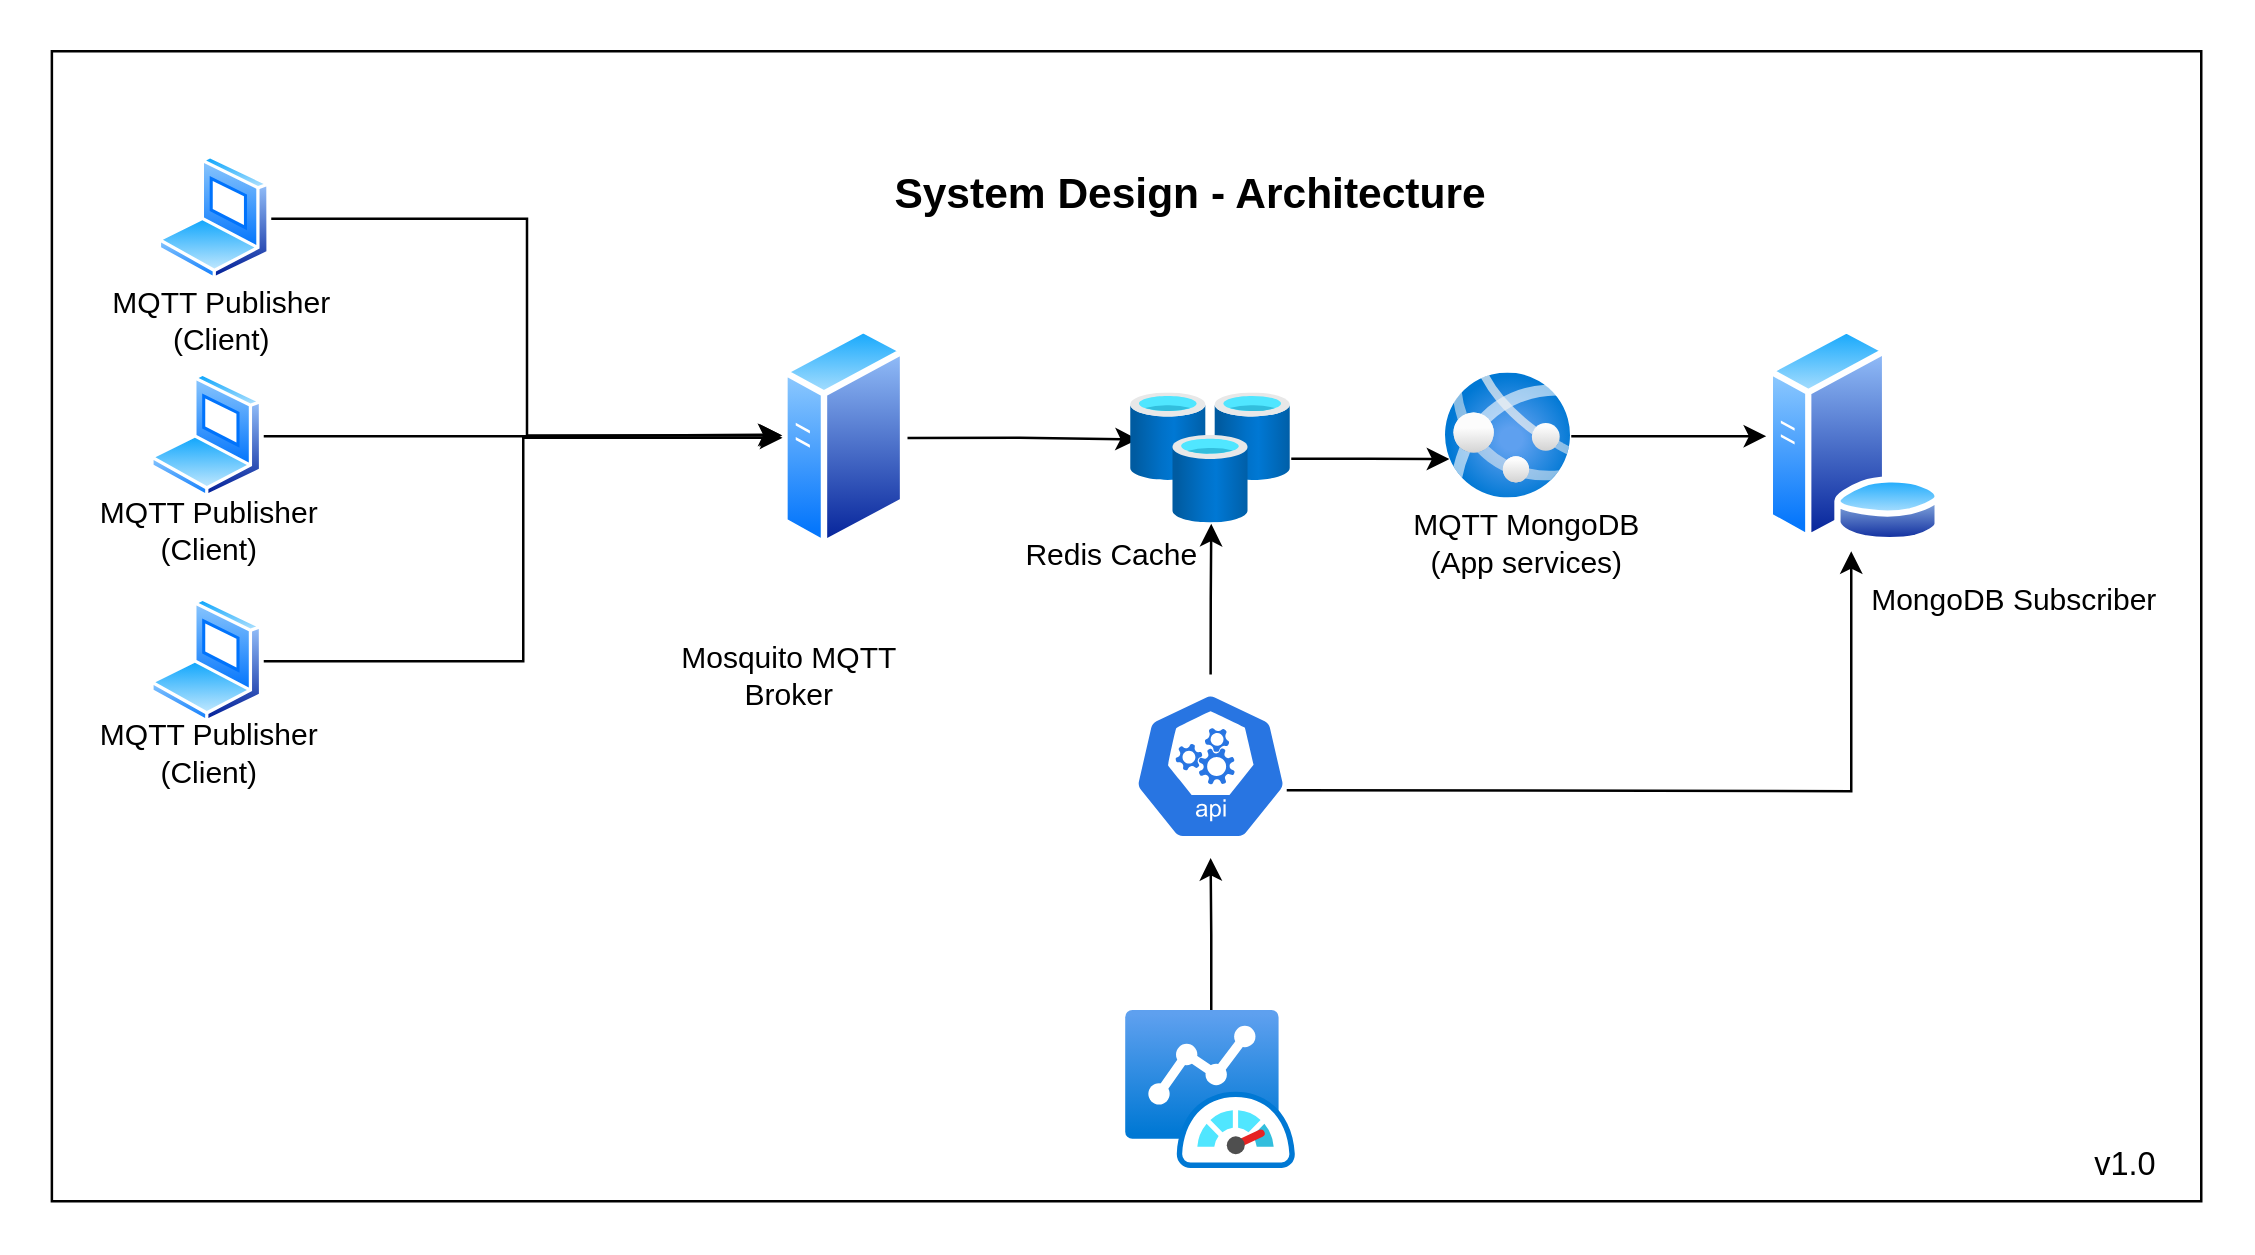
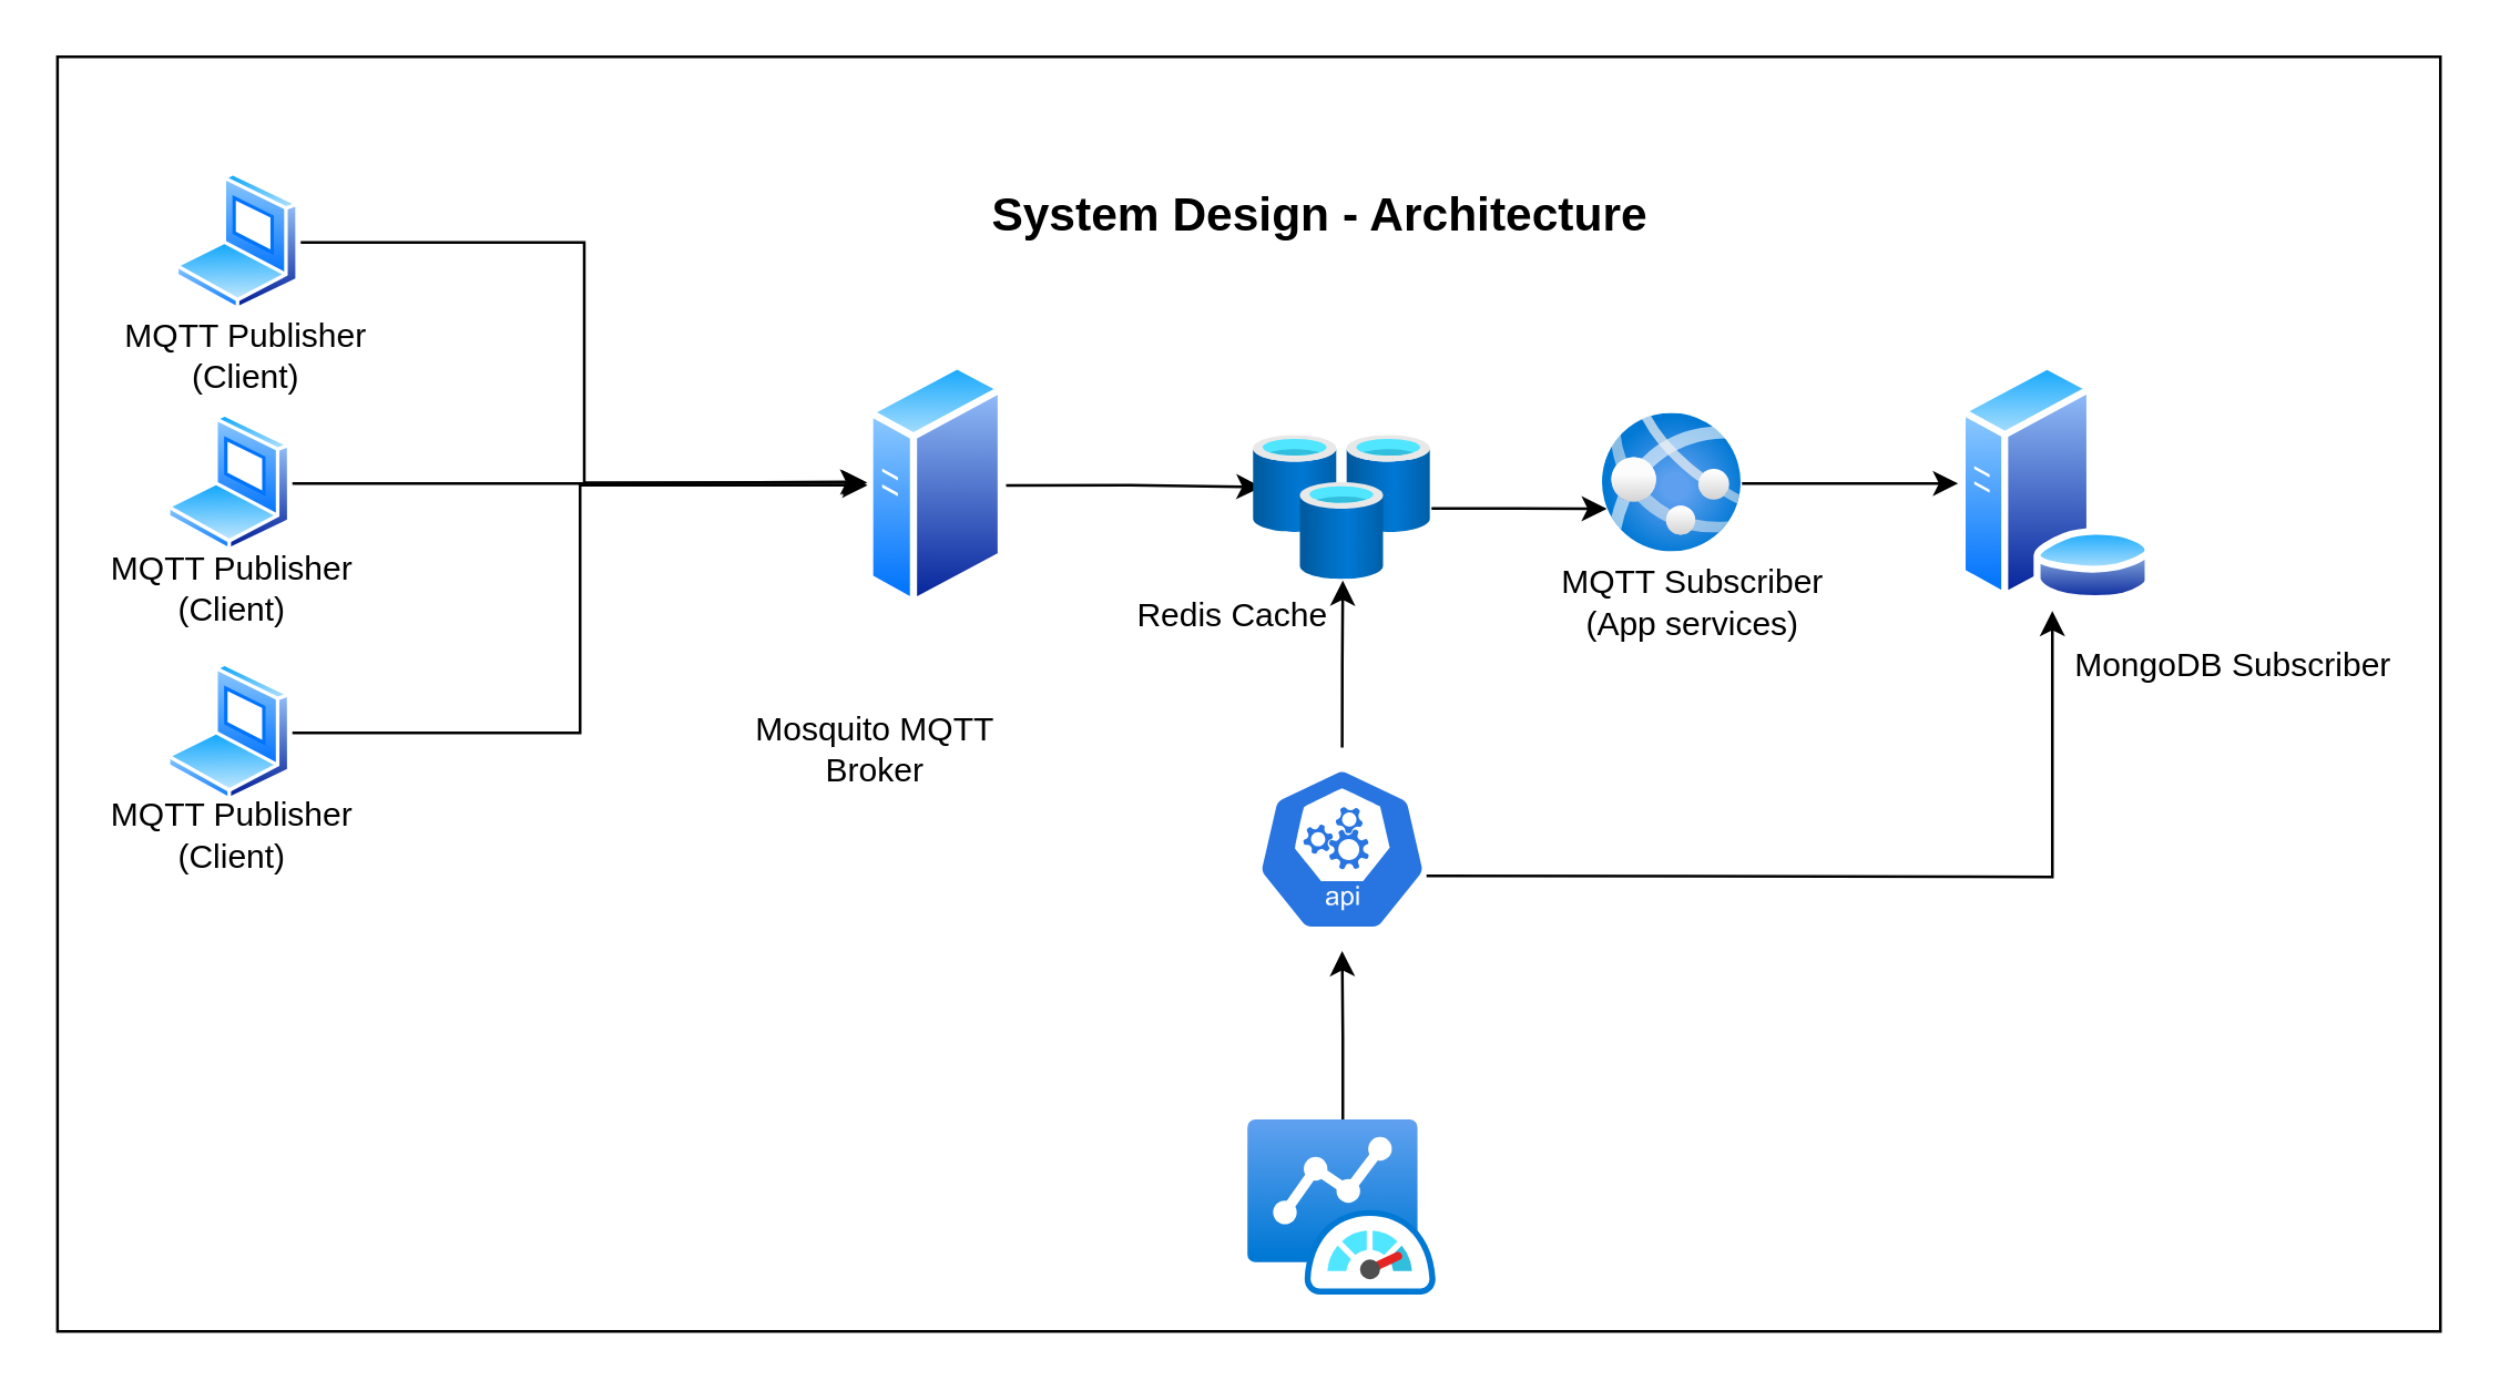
- <mxCell id="23" value="MQTT MongoDB&lt;br&gt;(App services)" style="text;html=1;align=center;verticalAlign=middle;resizable=0;points=[];autosize=1;strokeColor=none;fillColor=none;" vertex="1" parent="1"><mxGeometry x="550" y="197" width="120" height="40" as="geometry" /></mxCell>
+ <mxCell id="23" value="MQTT Subscriber&lt;br&gt;(App services)" style="text;html=1;align=center;verticalAlign=middle;resizable=0;points=[];autosize=1;strokeColor=none;fillColor=none;" vertex="1" parent="1"><mxGeometry x="550" y="197" width="120" height="40" as="geometry" /></mxCell>
- <mxCell id="29" value="v1.0" style="text;html=1;strokeColor=none;fillColor=none;align=center;verticalAlign=middle;whiteSpace=wrap;rounded=0;fontSize=13;" vertex="1" parent="1"><mxGeometry x="820" y="450" width="60" height="30" as="geometry" /></mxCell>
